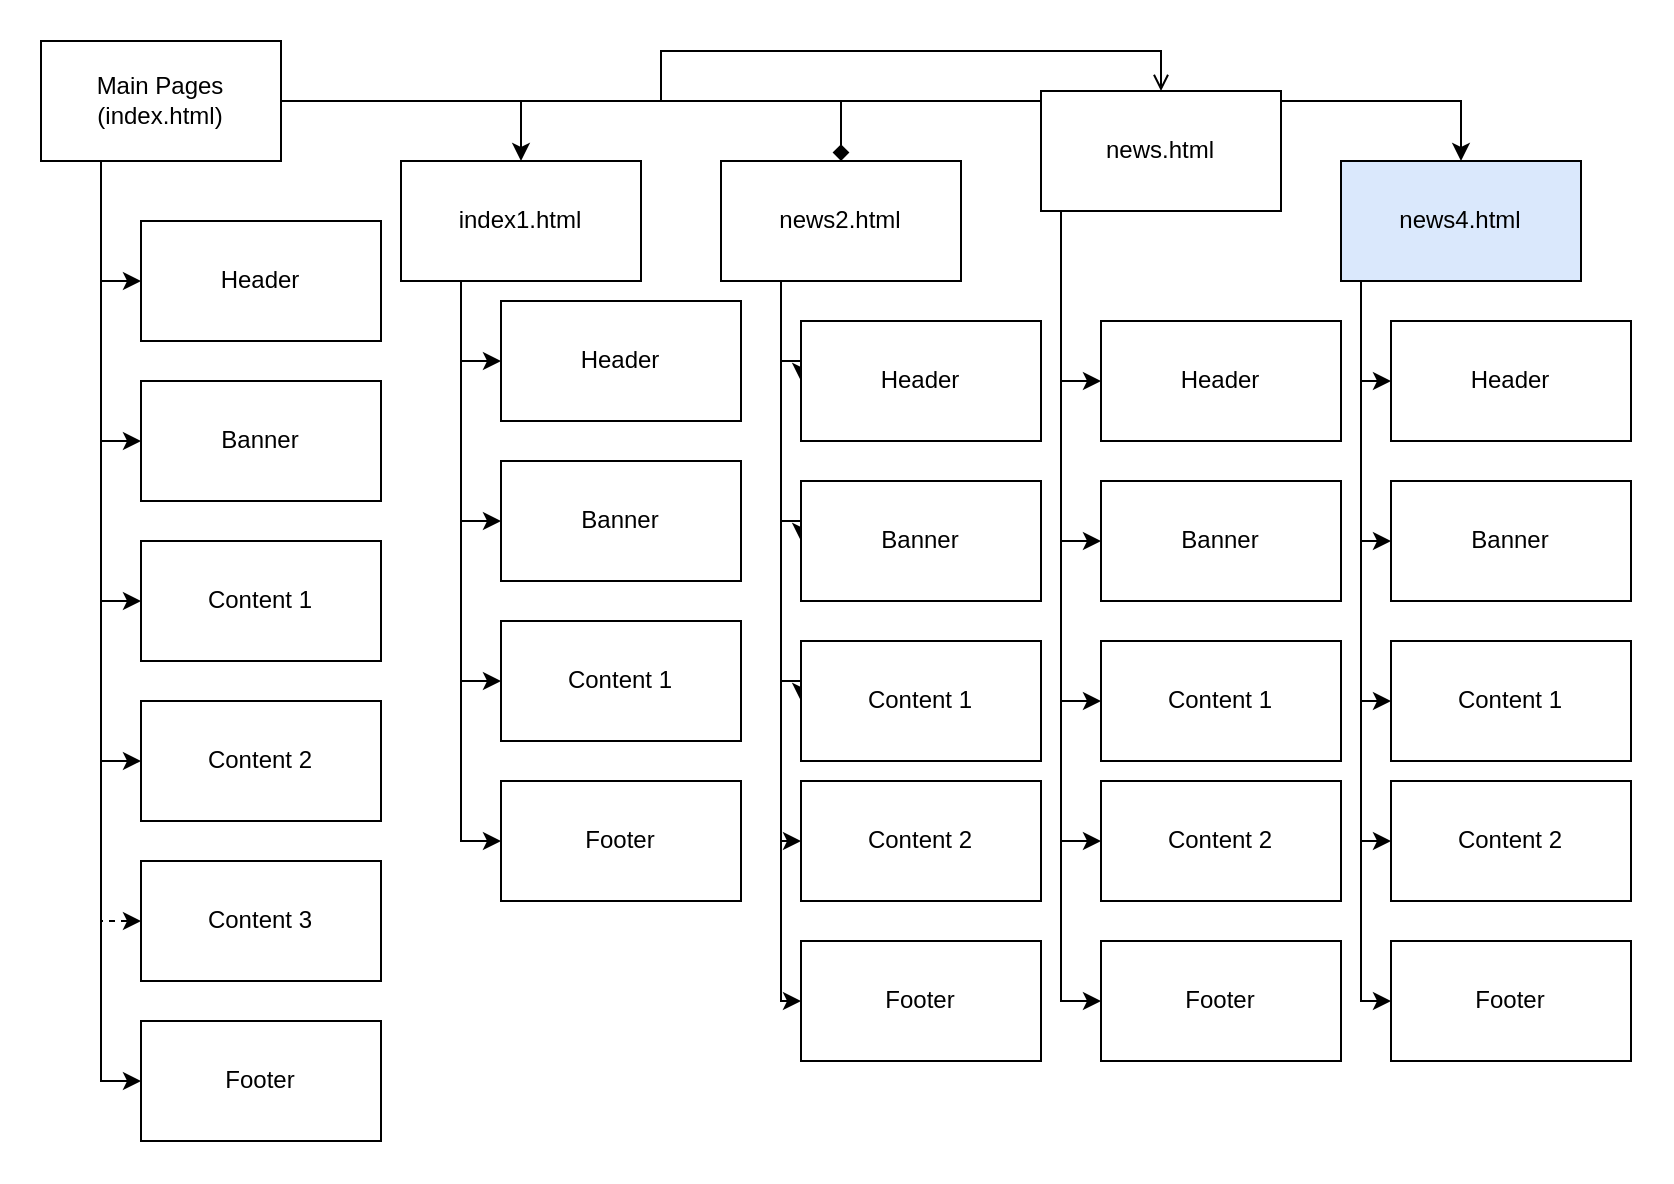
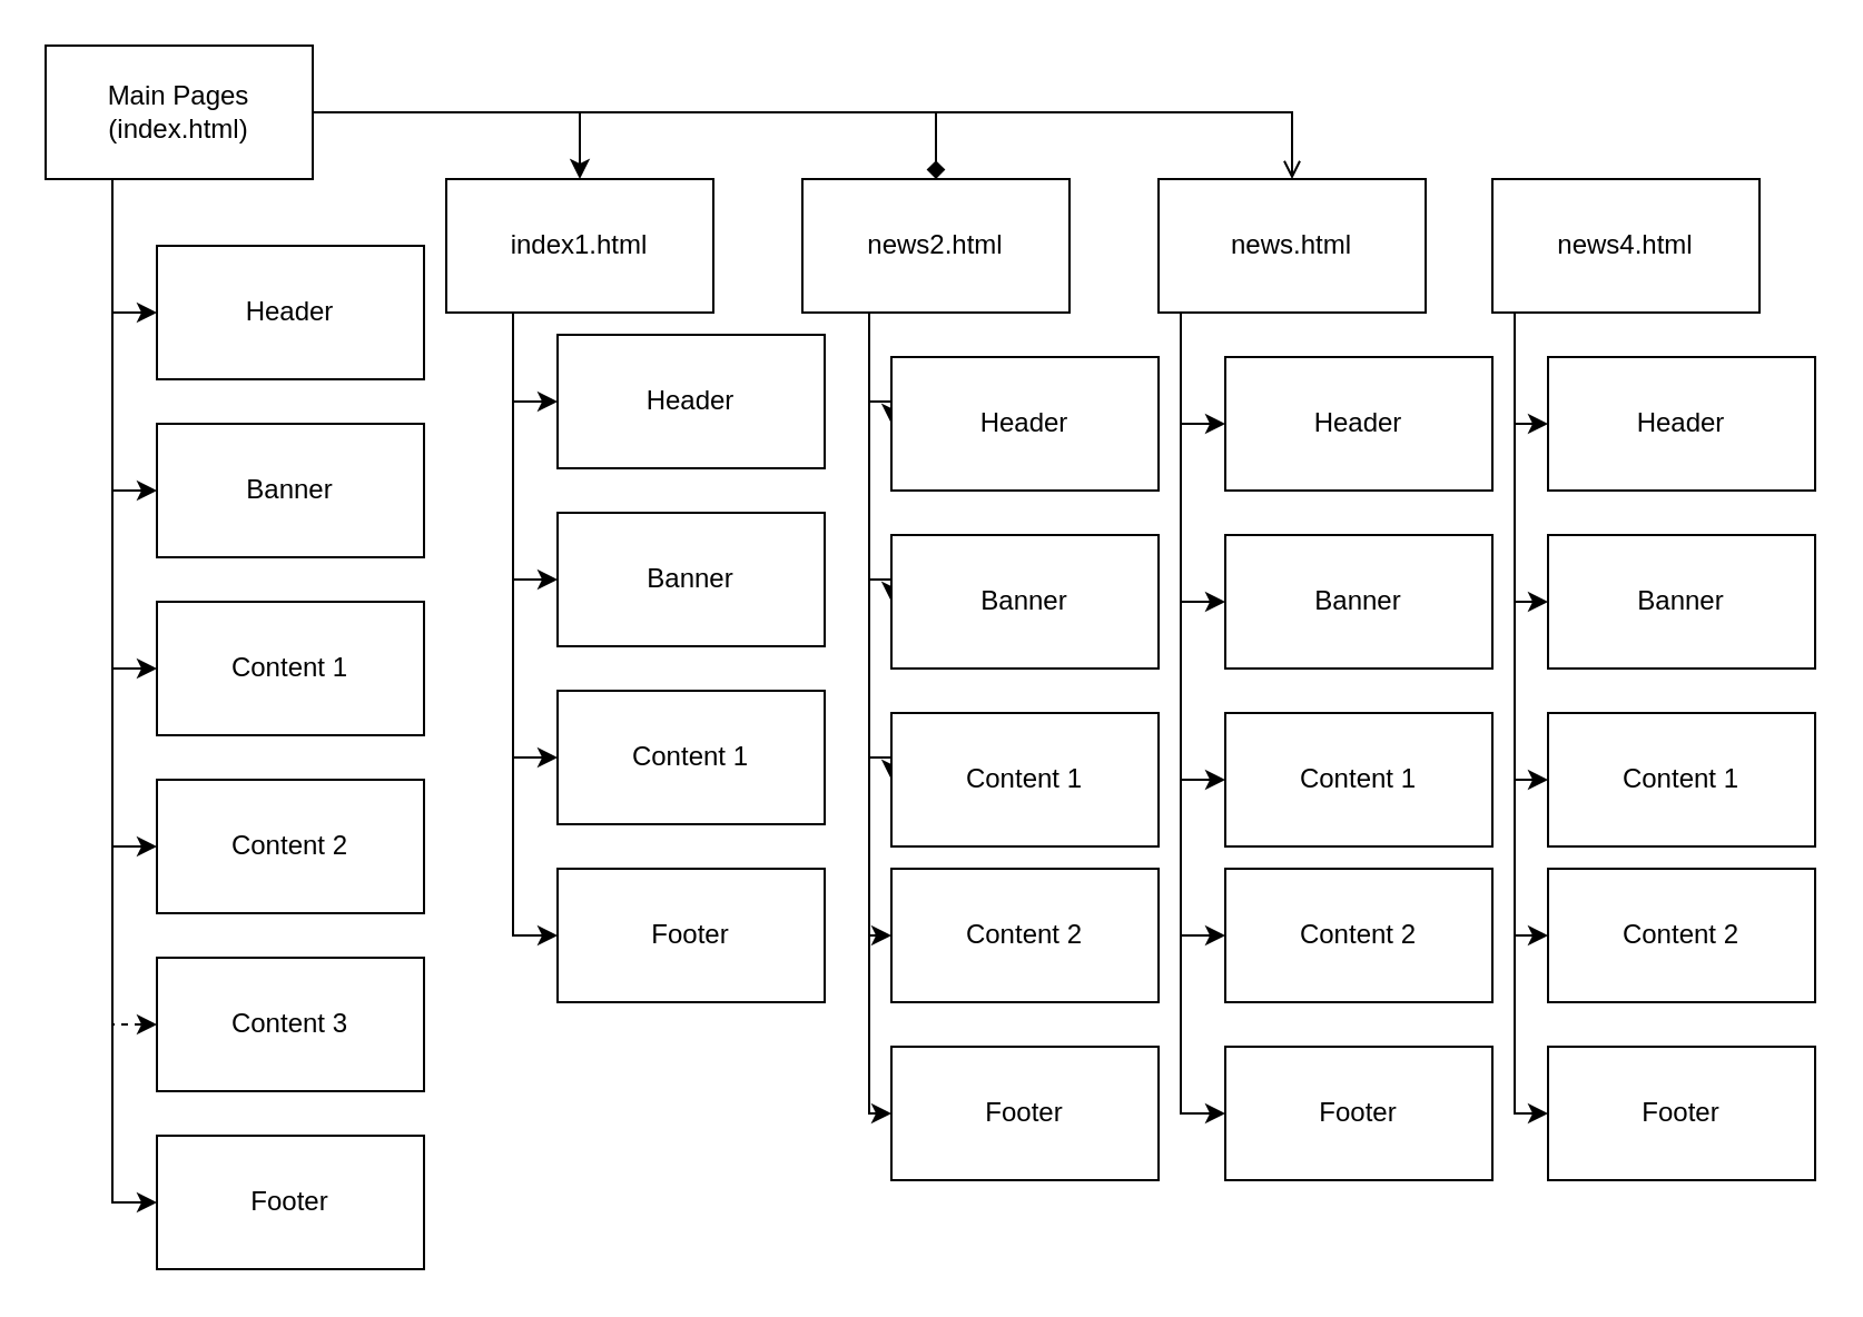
- <mxCell id="11" style="edgeStyle=orthogonalEdgeStyle;rounded=0;orthogonalLoop=1;jettySize=auto;html=1;entryX=0.5;entryY=0;entryDx=0;entryDy=0;" edge="1" parent="1" source="12" target="37"><mxGeometry relative="1" as="geometry" /></mxCell>
- <mxCell id="31" value="news.html" style="whiteSpace=wrap;html=1;" vertex="1" parent="1"><mxGeometry x="520" y="45" width="120" height="60" as="geometry" /></mxCell>
+ <mxCell id="31" value="news.html" style="whiteSpace=wrap;html=1;" vertex="1" parent="1"><mxGeometry x="520" y="80" width="120" height="60" as="geometry" /></mxCell>
- <mxCell id="37" value="news4.html" style="whiteSpace=wrap;html=1;fillColor=#dae8fc;" vertex="1" parent="1"><mxGeometry x="670" y="80" width="120" height="60" as="geometry" /></mxCell>
+ <mxCell id="37" value="news4.html" style="whiteSpace=wrap;html=1;" vertex="1" parent="1"><mxGeometry x="670" y="80" width="120" height="60" as="geometry" /></mxCell>
